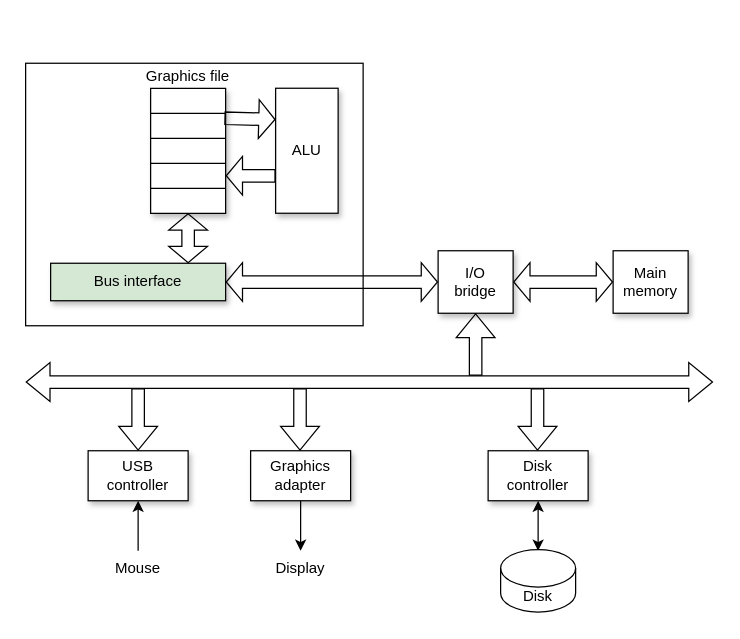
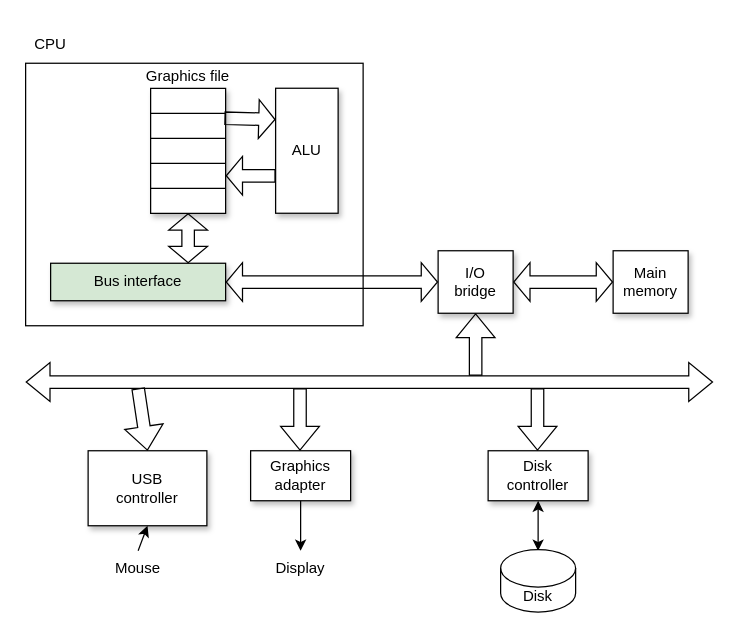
+ <mxCell id="38" value="CPU" style="text;html=1;strokeColor=none;fillColor=none;align=center;verticalAlign=middle;whiteSpace=wrap;rounded=0;" vertex="1" parent="1"><mxGeometry x="20" y="20" width="40" height="30" as="geometry" /></mxCell>
- <mxCell id="19" value="&lt;div&gt;USB&lt;/div&gt;&lt;div&gt;controller&lt;br&gt;&lt;/div&gt;" style="rounded=0;whiteSpace=wrap;html=1;shadow=1;" vertex="1" parent="1"><mxGeometry x="70" y="360" width="80" height="40" as="geometry" /></mxCell>
+ <mxCell id="19" value="&lt;div&gt;USB&lt;/div&gt;&lt;div&gt;controller&lt;br&gt;&lt;/div&gt;" style="rounded=0;whiteSpace=wrap;html=1;shadow=1;" vertex="1" parent="1"><mxGeometry x="70" y="360" width="95" height="60" as="geometry" /></mxCell>
